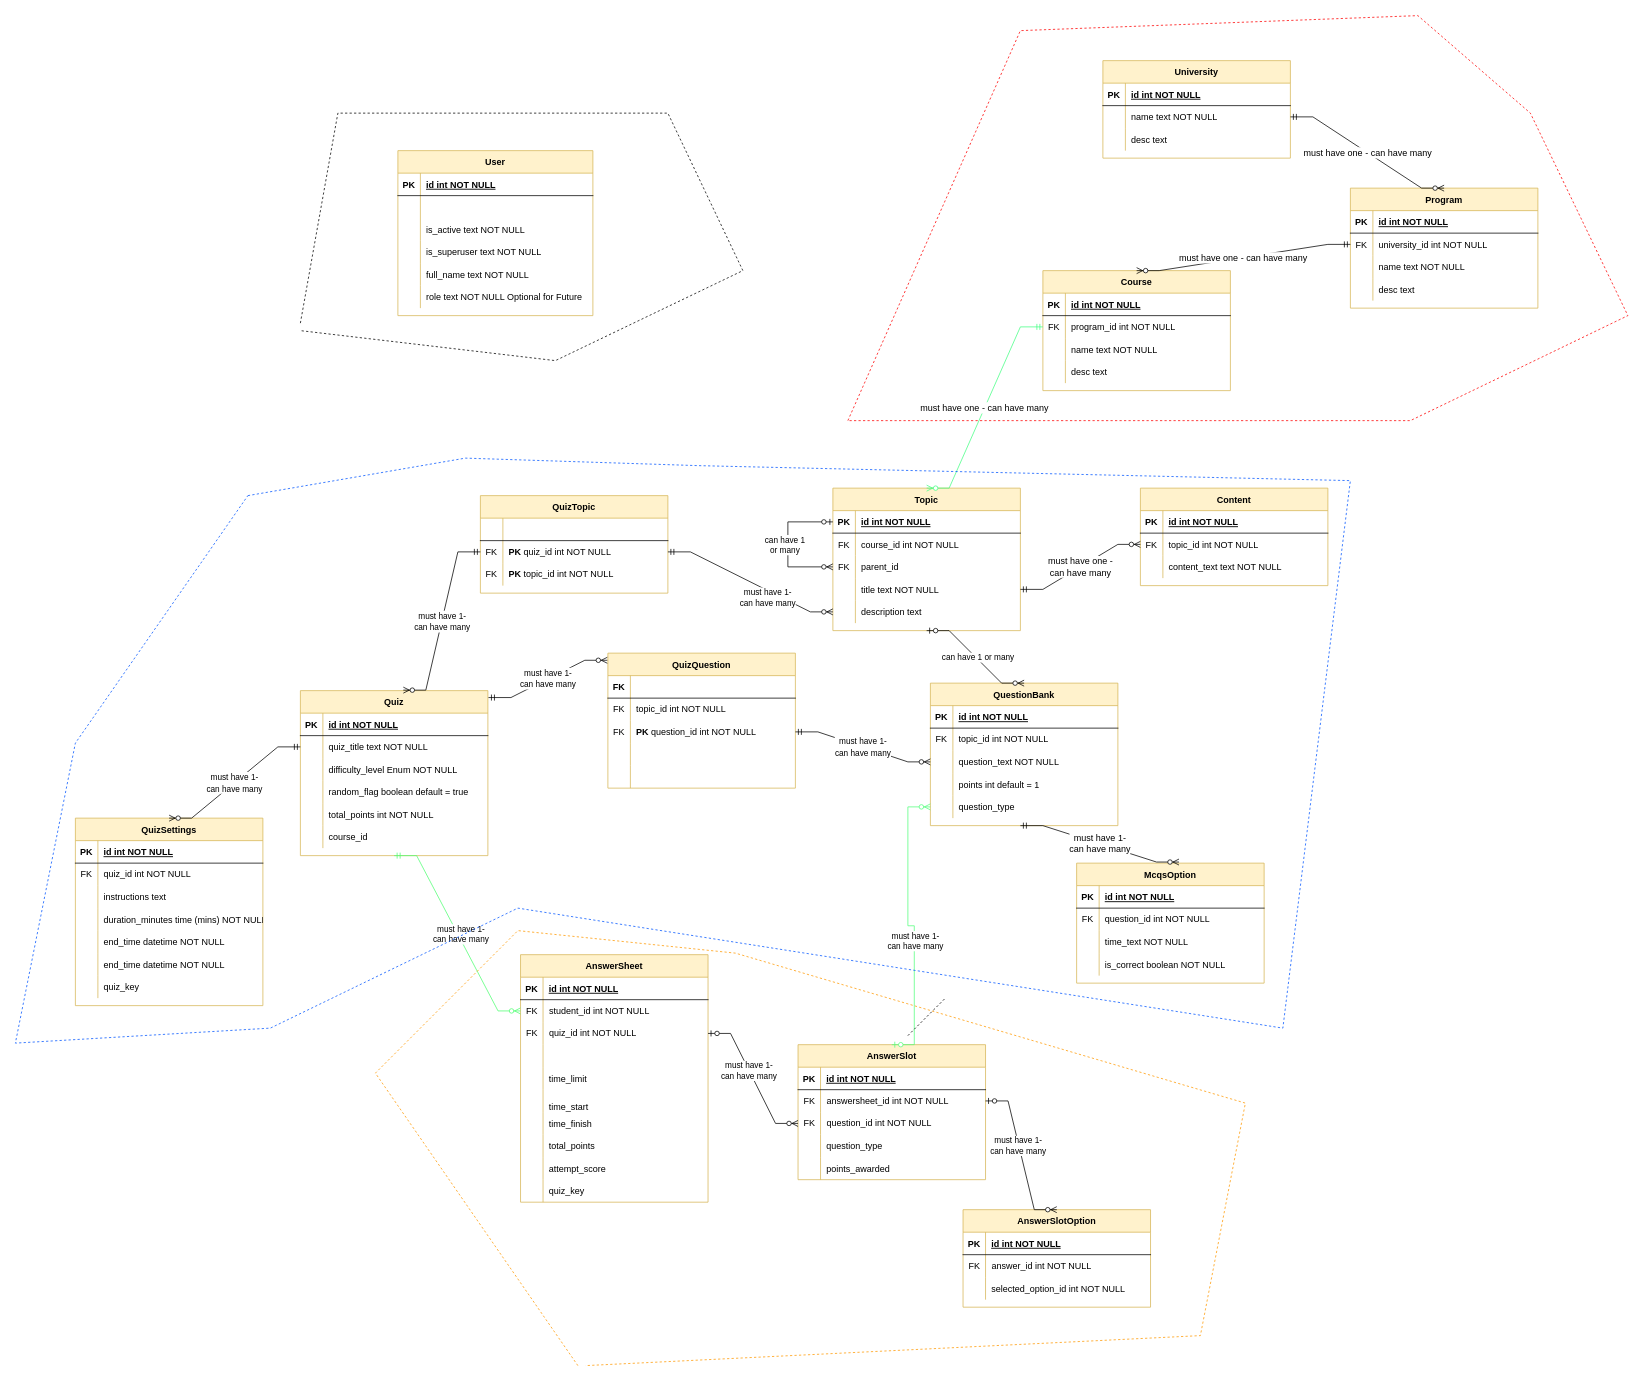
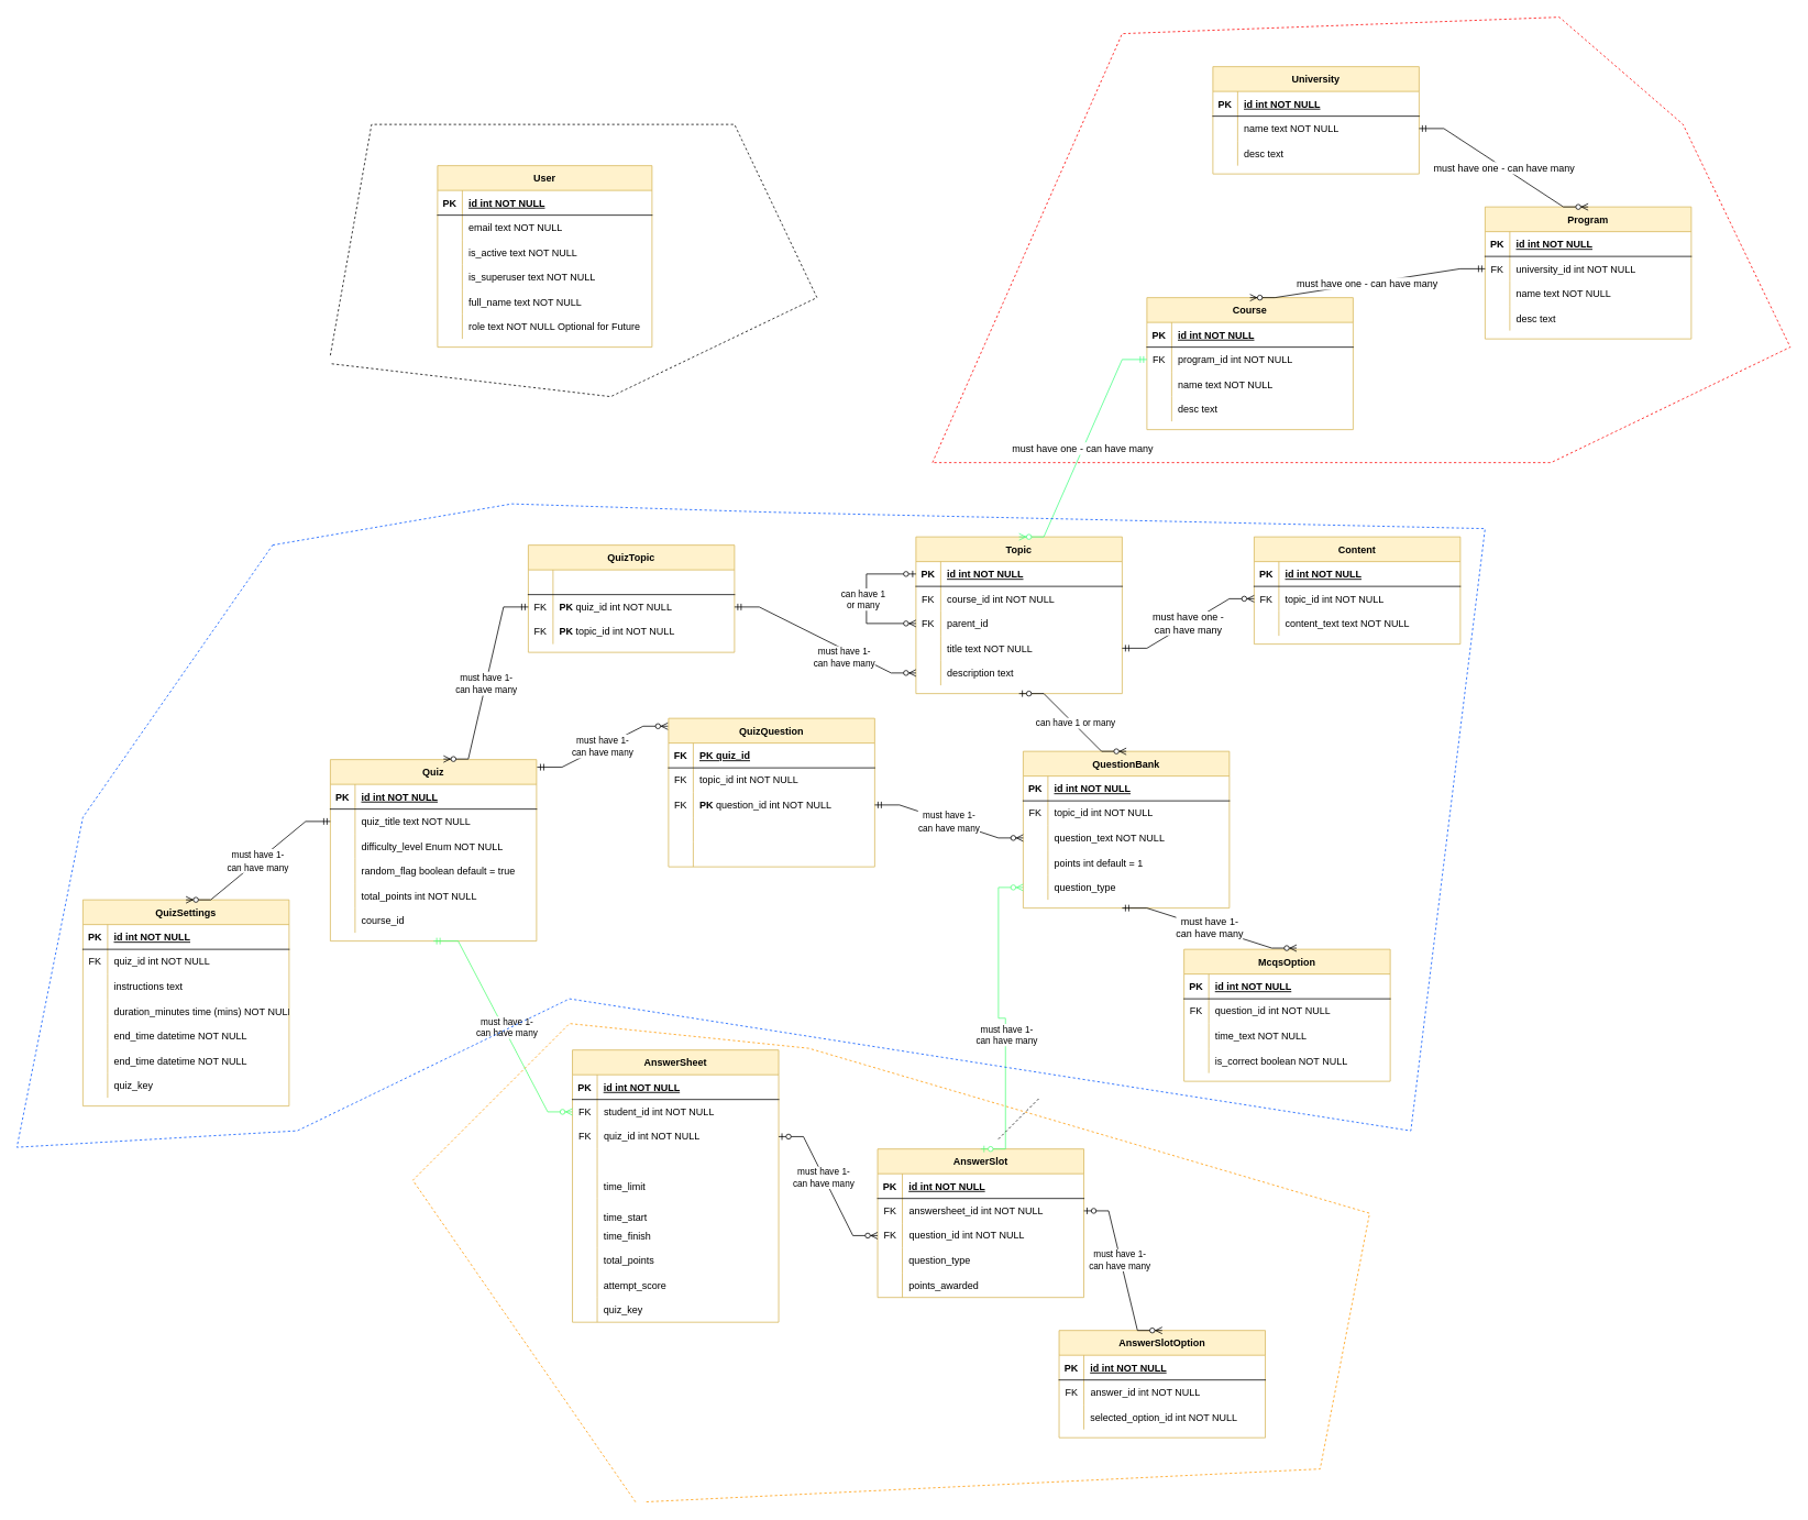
+ <mxCell id="92" value="email text NOT NULL" style="shape=partialRectangle;overflow=hidden;connectable=0;fillColor=none;top=0;left=0;bottom=0;right=0;align=left;spacingLeft=6;" parent="90" vertex="1"><mxGeometry x="30" width="230" height="30" as="geometry"><mxRectangle width="230" height="30" as="alternateBounds" /></mxGeometry></mxCell>
+ <mxCell id="166" value="PK quiz_id" style="shape=partialRectangle;overflow=hidden;connectable=0;fillColor=none;top=0;left=0;bottom=0;right=0;align=left;spacingLeft=6;fontStyle=5;" parent="164" vertex="1"><mxGeometry x="30" width="220" height="30" as="geometry"><mxRectangle width="220" height="30" as="alternateBounds" /></mxGeometry></mxCell>
